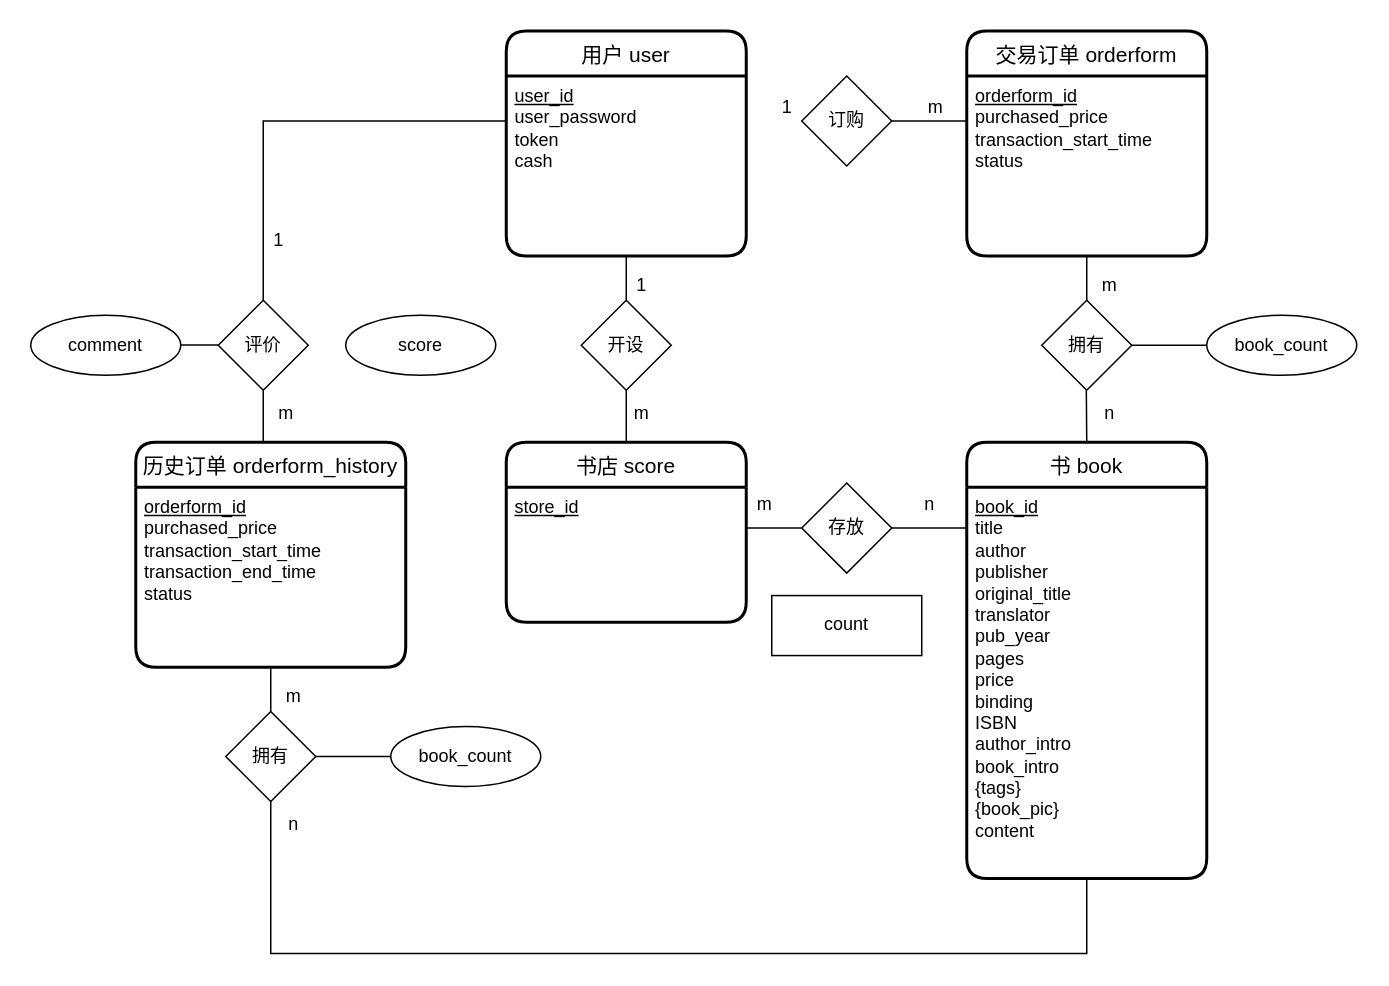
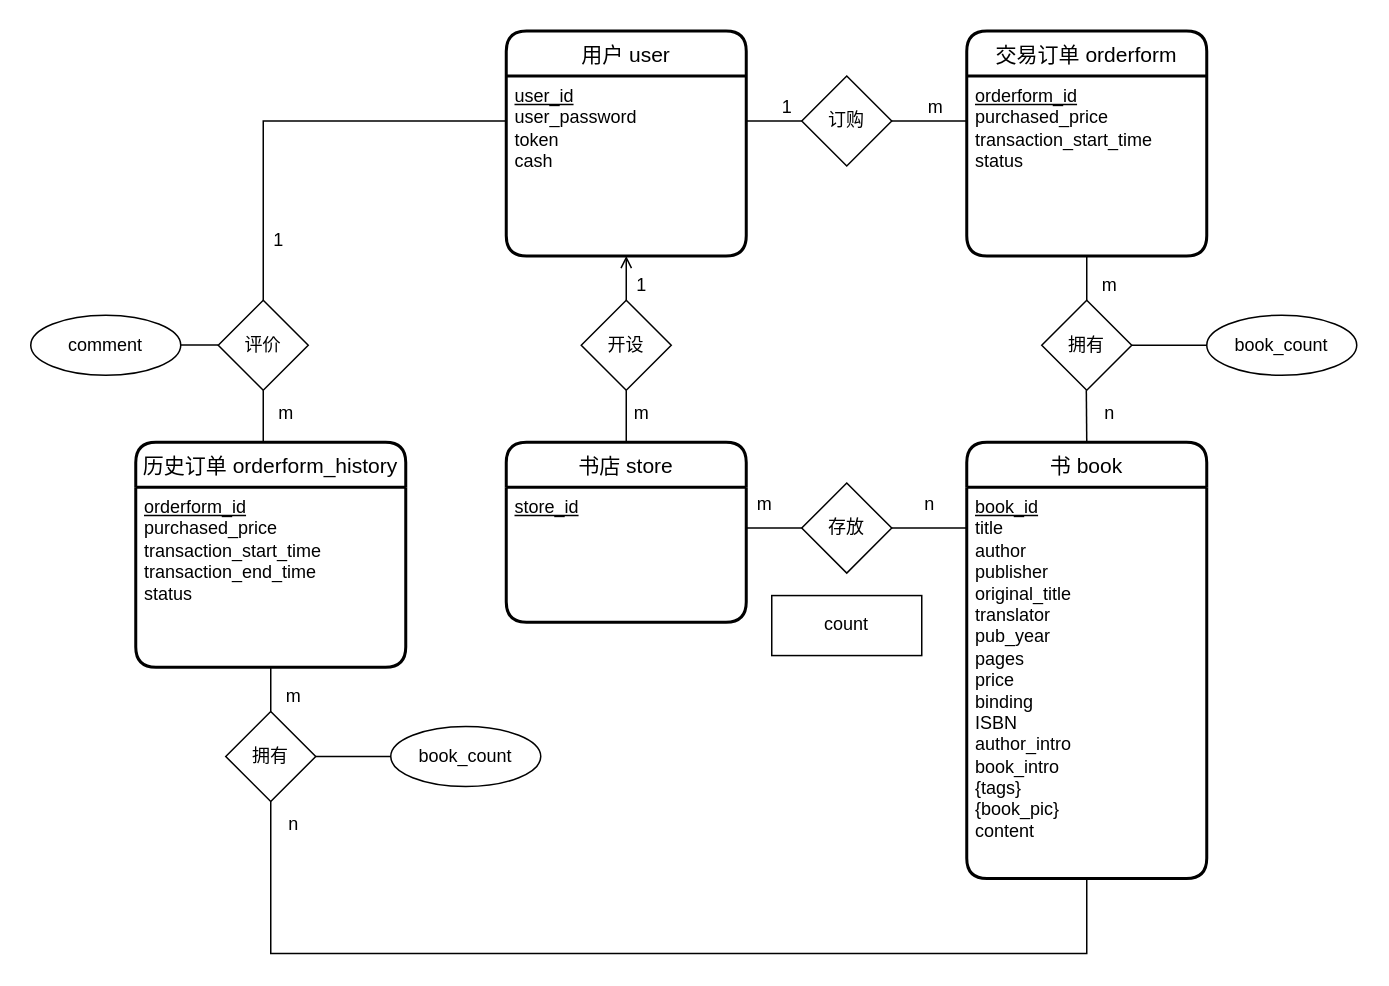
+ <mxCell id="17" value="" style="endArrow=none;html=1;rounded=0;exitX=1;exitY=0.25;exitDx=0;exitDy=0;entryX=0;entryY=0.5;entryDx=0;entryDy=0;" parent="1" source="3" target="16" edge="1"><mxGeometry relative="1" as="geometry"><mxPoint x="497" y="96.04" as="sourcePoint" /><mxPoint x="534" y="96.38" as="targetPoint" /></mxGeometry></mxCell>
- <mxCell id="11" value="" style="endArrow=none;html=1;rounded=0;exitX=0.5;exitY=0;exitDx=0;exitDy=0;" parent="1" source="10" target="3" edge="1"><mxGeometry width="50" height="50" relative="1" as="geometry"><mxPoint x="417" y="272.13" as="sourcePoint" /><mxPoint x="417" y="171.38" as="targetPoint" /></mxGeometry></mxCell>
+ <mxCell id="11" value="" style="endArrow=open;html=1;rounded=0;exitX=0.5;exitY=0;exitDx=0;exitDy=0;" parent="1" source="10" target="3" edge="1"><mxGeometry width="50" height="50" relative="1" as="geometry"><mxPoint x="417" y="272.13" as="sourcePoint" /><mxPoint x="417" y="171.38" as="targetPoint" /></mxGeometry></mxCell>
- <mxCell id="48" value="&lt;div style=&quot;text-align: left&quot;&gt;&lt;span&gt;score&lt;/span&gt;&lt;/div&gt;" style="ellipse;whiteSpace=wrap;html=1;align=center;" vertex="1" parent="1"><mxGeometry x="230" y="209.5" width="100" height="40" as="geometry" /></mxCell>
- <mxCell id="8" value="书店 score" style="swimlane;childLayout=stackLayout;horizontal=1;startSize=30;horizontalStack=0;rounded=1;fontSize=14;fontStyle=0;strokeWidth=2;resizeParent=0;resizeLast=1;shadow=0;dashed=0;align=center;" parent="1" vertex="1"><mxGeometry x="337" y="294.17" width="160" height="120" as="geometry" /></mxCell>
+ <mxCell id="8" value="书店 store" style="swimlane;childLayout=stackLayout;horizontal=1;startSize=30;horizontalStack=0;rounded=1;fontSize=14;fontStyle=0;strokeWidth=2;resizeParent=0;resizeLast=1;shadow=0;dashed=0;align=center;" parent="1" vertex="1"><mxGeometry x="337" y="294.17" width="160" height="120" as="geometry" /></mxCell>
